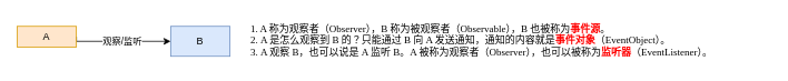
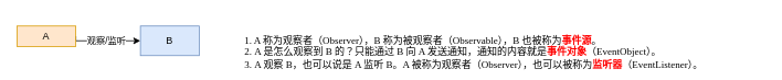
- <mxCell id="5" value="&lt;font face=&quot;YaHei Consolas Hybrid&quot;&gt;&lt;span style=&quot;font-weight: normal&quot;&gt;1. A 称为观察者（Observer），B 称为被观察者（Observable），B 也被称为&lt;/span&gt;&lt;font color=&quot;#ff0000&quot;&gt;事件源&lt;/font&gt;&lt;span style=&quot;font-weight: normal&quot;&gt;。&lt;/span&gt;&lt;br&gt;&lt;span style=&quot;font-weight: normal&quot;&gt;2. A 是怎么观察到 B 的？只能通过 B 向 A 发送通知，通知的内容就是&lt;/span&gt;&lt;font color=&quot;#ff0000&quot;&gt;事件对象&lt;/font&gt;&lt;span style=&quot;font-weight: normal&quot;&gt;（EventObject）。&lt;/span&gt;&lt;br&gt;&lt;span style=&quot;font-weight: normal&quot;&gt;3. A 观察 B，也可以说是 A 监听 B。A 被称为观察者（Observer），也可以被称为&lt;/span&gt;&lt;font color=&quot;#ff0000&quot;&gt;监听器&lt;/font&gt;&lt;span style=&quot;font-weight: normal&quot;&gt;（EventListener）。&lt;/span&gt;&lt;/font&gt;" style="text;html=1;strokeColor=none;fillColor=none;align=left;verticalAlign=middle;whiteSpace=wrap;rounded=0;fontStyle=1" vertex="1" parent="1"><mxGeometry x="298" y="20" width="624" height="55" as="geometry" /></mxCell>
+ <mxCell id="5" value="&lt;font face=&quot;YaHei Consolas Hybrid&quot;&gt;&lt;span style=&quot;font-weight: normal&quot;&gt;1. A 称为观察者（Observer），B 称为被观察者（Observable），B 也被称为&lt;/span&gt;&lt;font color=&quot;#ff0000&quot;&gt;事件源&lt;/font&gt;&lt;span style=&quot;font-weight: normal&quot;&gt;。&lt;/span&gt;&lt;br&gt;&lt;span style=&quot;font-weight: normal&quot;&gt;2. A 是怎么观察到 B 的？只能通过 B 向 A 发送通知，通知的内容就是&lt;/span&gt;&lt;font color=&quot;#ff0000&quot;&gt;事件对象&lt;/font&gt;&lt;span style=&quot;font-weight: normal&quot;&gt;（EventObject）。&lt;/span&gt;&lt;br&gt;&lt;span style=&quot;font-weight: normal&quot;&gt;3. A 观察 B，也可以说是 A 监听 B。A 被称为观察者（Observer），也可以被称为&lt;/span&gt;&lt;font color=&quot;#ff0000&quot;&gt;监听器&lt;/font&gt;&lt;span style=&quot;font-weight: normal&quot;&gt;（EventListener）。&lt;/span&gt;&lt;/font&gt;" style="text;html=1;strokeColor=none;fillColor=none;align=left;verticalAlign=middle;whiteSpace=wrap;rounded=0;fontStyle=1" vertex="1" parent="1"><mxGeometry x="293" y="35" width="624" height="55" as="geometry" /></mxCell>
- <mxCell id="4" value="B" style="rounded=0;whiteSpace=wrap;html=1;fillColor=#dae8fc;strokeColor=#6c8ebf;" vertex="1" parent="1"><mxGeometry x="204" y="31" width="71" height="36" as="geometry" /></mxCell>
+ <mxCell id="4" value="B" style="rounded=0;whiteSpace=wrap;html=1;fillColor=#dae8fc;strokeColor=#6c8ebf;" vertex="1" parent="1"><mxGeometry x="169" y="31" width="71" height="36" as="geometry" /></mxCell>
